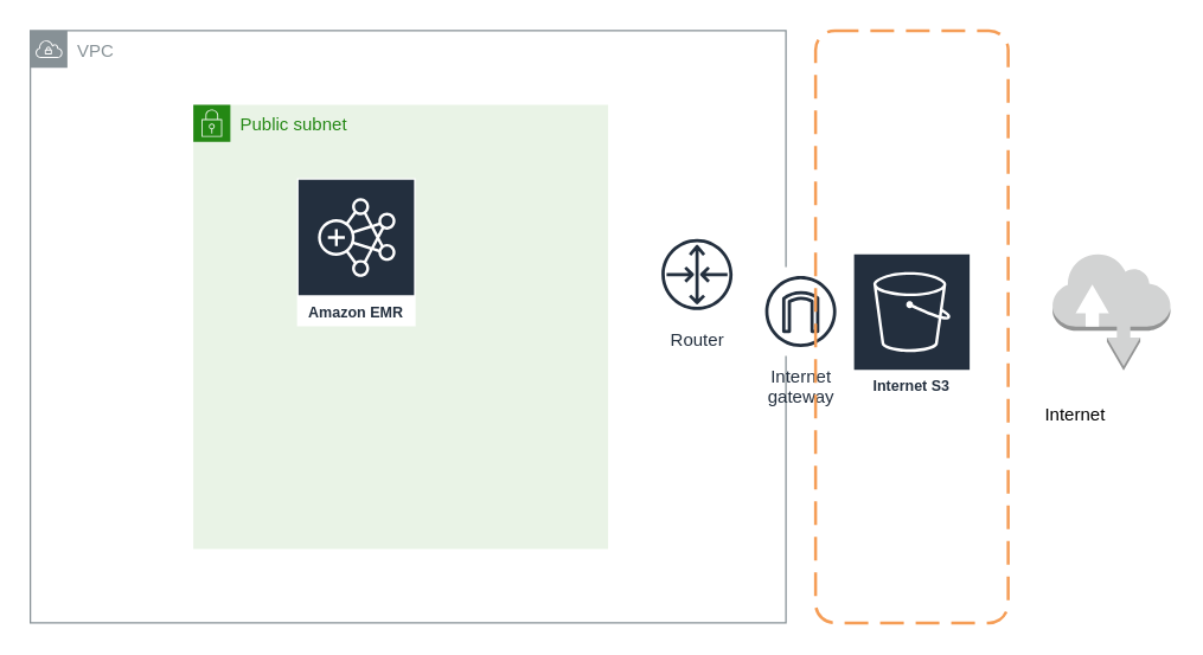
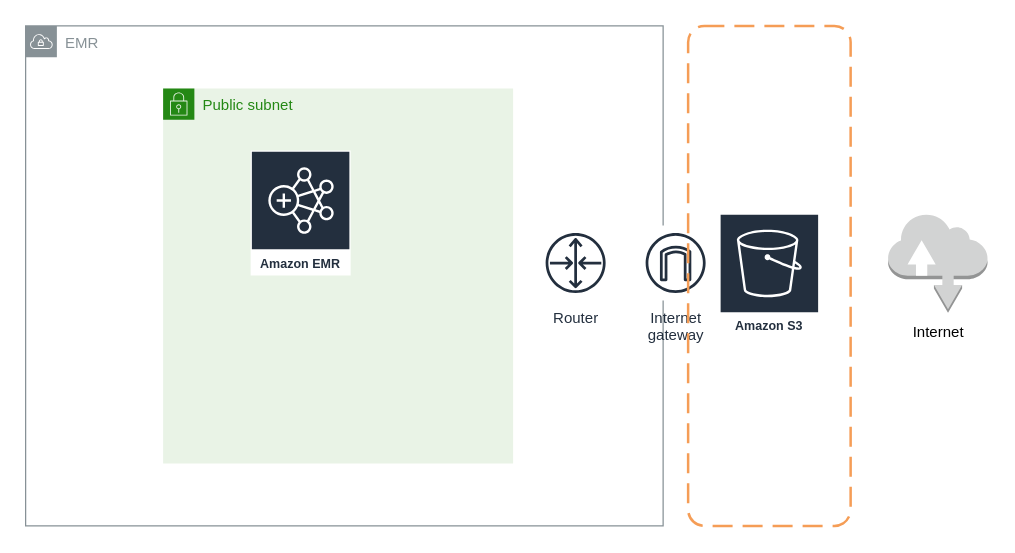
- <mxCell id="2" value="VPC" style="sketch=0;outlineConnect=0;gradientColor=none;html=1;whiteSpace=wrap;fontSize=12;fontStyle=0;shape=mxgraph.aws4.group;grIcon=mxgraph.aws4.group_vpc;strokeColor=#879196;fillColor=none;verticalAlign=top;align=left;spacingLeft=30;fontColor=#879196;dashed=0;" vertex="1" parent="1"><mxGeometry x="20" y="20" width="510" height="400" as="geometry" /></mxCell>
+ <mxCell id="2" value="EMR" style="sketch=0;outlineConnect=0;gradientColor=none;html=1;whiteSpace=wrap;fontSize=12;fontStyle=0;shape=mxgraph.aws4.group;grIcon=mxgraph.aws4.group_vpc;strokeColor=#879196;fillColor=none;verticalAlign=top;align=left;spacingLeft=30;fontColor=#879196;dashed=0;" vertex="1" parent="1"><mxGeometry x="20" y="20" width="510" height="400" as="geometry" /></mxCell>
- <mxCell id="6" value="Router" style="sketch=0;outlineConnect=0;fontColor=#232F3E;gradientColor=none;strokeColor=#232F3E;fillColor=#ffffff;dashed=0;verticalLabelPosition=bottom;verticalAlign=top;align=center;html=1;fontSize=12;fontStyle=0;aspect=fixed;shape=mxgraph.aws4.resourceIcon;resIcon=mxgraph.aws4.router;" vertex="1" parent="1"><mxGeometry x="440" y="154.75" width="60" height="60" as="geometry" /></mxCell>
+ <mxCell id="6" value="Router" style="sketch=0;outlineConnect=0;fontColor=#232F3E;gradientColor=none;strokeColor=#232F3E;fillColor=#ffffff;dashed=0;verticalLabelPosition=bottom;verticalAlign=top;align=center;html=1;fontSize=12;fontStyle=0;aspect=fixed;shape=mxgraph.aws4.resourceIcon;resIcon=mxgraph.aws4.router;" vertex="1" parent="1"><mxGeometry x="430" y="179.75" width="60" height="60" as="geometry" /></mxCell>
- <mxCell id="7" value="Internet S3" style="sketch=0;outlineConnect=0;fontColor=#232F3E;gradientColor=none;strokeColor=#ffffff;fillColor=#232F3E;dashed=0;verticalLabelPosition=middle;verticalAlign=bottom;align=center;html=1;whiteSpace=wrap;fontSize=10;fontStyle=1;spacing=3;shape=mxgraph.aws4.productIcon;prIcon=mxgraph.aws4.s3;" vertex="1" parent="1"><mxGeometry x="575" y="170" width="80" height="100" as="geometry" /></mxCell>
+ <mxCell id="7" value="Amazon S3" style="sketch=0;outlineConnect=0;fontColor=#232F3E;gradientColor=none;strokeColor=#ffffff;fillColor=#232F3E;dashed=0;verticalLabelPosition=middle;verticalAlign=bottom;align=center;html=1;whiteSpace=wrap;fontSize=10;fontStyle=1;spacing=3;shape=mxgraph.aws4.productIcon;prIcon=mxgraph.aws4.s3;" vertex="1" parent="1"><mxGeometry x="575" y="170" width="80" height="100" as="geometry" /></mxCell>
- <mxCell id="10" value="Internet" style="text;html=1;align=center;verticalAlign=middle;resizable=0;points=[];autosize=1;strokeColor=none;fillColor=none;" vertex="1" parent="1"><mxGeometry x="694.75" y="264.5" width="60" height="30" as="geometry" /></mxCell>
+ <mxCell id="10" value="Internet" style="text;html=1;align=center;verticalAlign=middle;resizable=0;points=[];autosize=1;strokeColor=none;fillColor=none;" vertex="1" parent="1"><mxGeometry x="719.75" y="249.5" width="60" height="30" as="geometry" /></mxCell>
